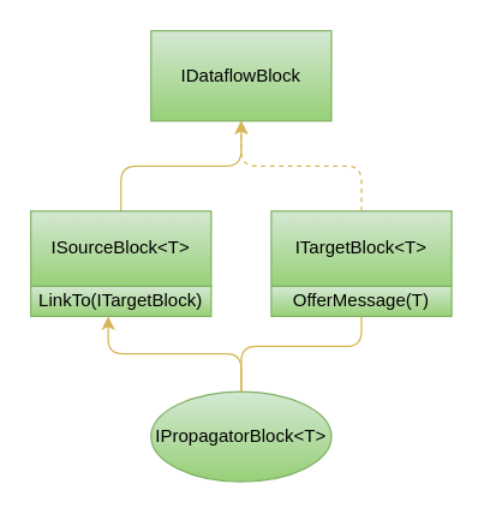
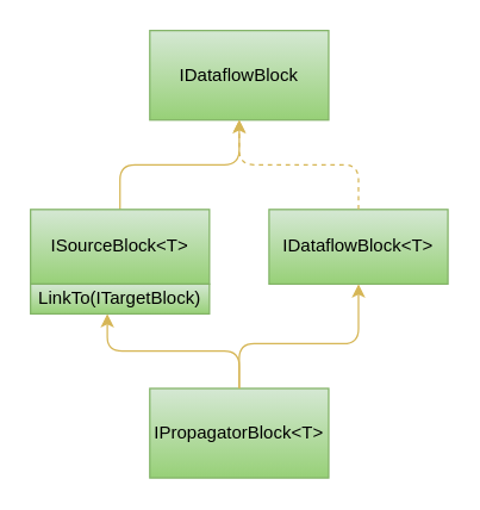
- <mxCell id="3" value="ITargetBlock&amp;lt;T&amp;gt;" style="rounded=0;whiteSpace=wrap;html=1;fillColor=#d5e8d4;strokeColor=#82b366;gradientColor=#97d077;" vertex="1" parent="1"><mxGeometry x="180" y="140" width="120" height="50" as="geometry" /></mxCell>
+ <mxCell id="3" value="IDataflowBlock&amp;lt;T&amp;gt;" style="rounded=0;whiteSpace=wrap;html=1;fillColor=#d5e8d4;strokeColor=#82b366;gradientColor=#97d077;" vertex="1" parent="1"><mxGeometry x="180" y="140" width="120" height="50" as="geometry" /></mxCell>
- <mxCell id="12" value="OfferMessage(T)" style="rounded=0;whiteSpace=wrap;html=1;fillColor=#d5e8d4;strokeColor=#82b366;gradientColor=#97d077;" vertex="1" parent="1"><mxGeometry x="180" y="190" width="120" height="20" as="geometry" /></mxCell>
- <mxCell id="6" value="IPropagatorBlock&amp;lt;T&amp;gt;" style="ellipse;whiteSpace=wrap;html=1;fillColor=#d5e8d4;strokeColor=#82b366;gradientColor=#97d077;" vertex="1" parent="1"><mxGeometry x="100" y="260" width="120" height="60" as="geometry" /></mxCell>
+ <mxCell id="6" value="IPropagatorBlock&amp;lt;T&amp;gt;" style="rounded=0;whiteSpace=wrap;html=1;fillColor=#d5e8d4;strokeColor=#82b366;gradientColor=#97d077;" vertex="1" parent="1"><mxGeometry x="100" y="260" width="120" height="60" as="geometry" /></mxCell>
